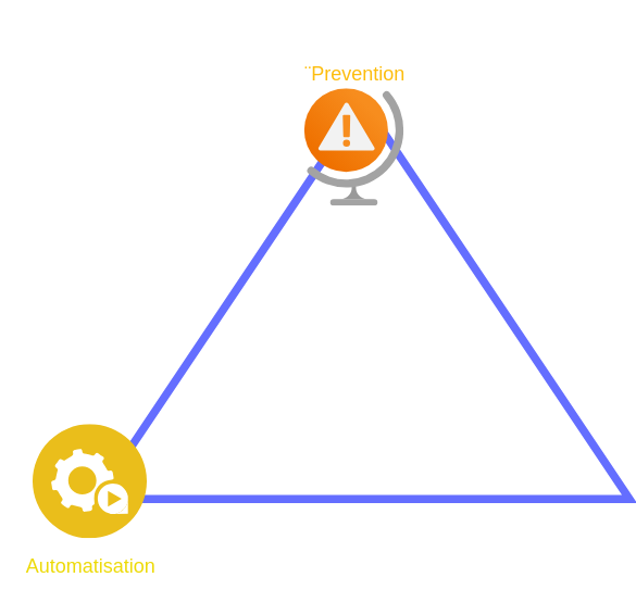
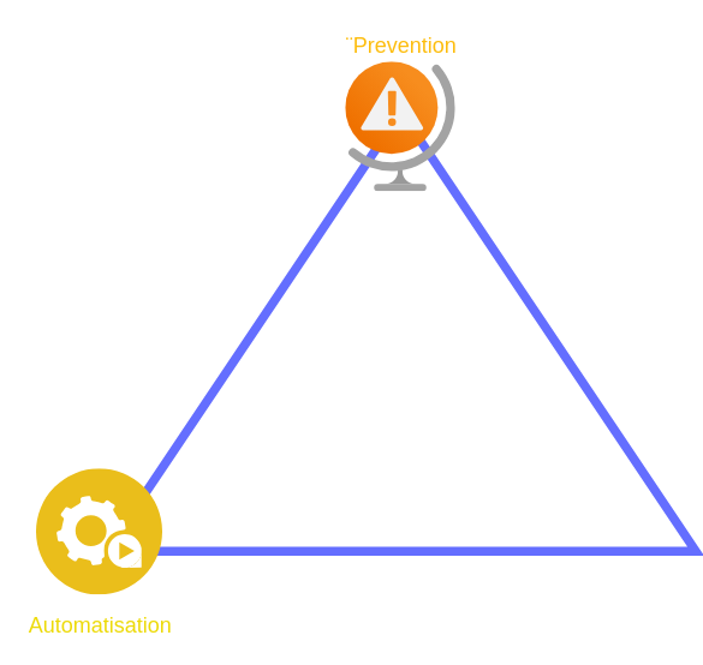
- <mxCell id="3" value="¨Prevention" style="image;aspect=fixed;html=1;points=[];align=center;fontSize=12;image=img/lib/azure2/general/Globe_Warning.svg;labelPosition=center;verticalLabelPosition=top;verticalAlign=bottom;fontColor=light-dark(#fdbd0d, #593500);" vertex="1" parent="1"><mxGeometry x="186.45" y="54" width="61.09" height="72" as="geometry" /></mxCell>
+ <mxCell id="3" value="¨Prevention" style="image;aspect=fixed;html=1;points=[];align=center;fontSize=12;image=img/lib/azure2/general/Globe_Warning.svg;labelPosition=center;verticalLabelPosition=top;verticalAlign=bottom;fontColor=light-dark(#fdbd0d, #593500);" vertex="1" parent="1"><mxGeometry x="191.45" y="34" width="61.09" height="72" as="geometry" /></mxCell>
